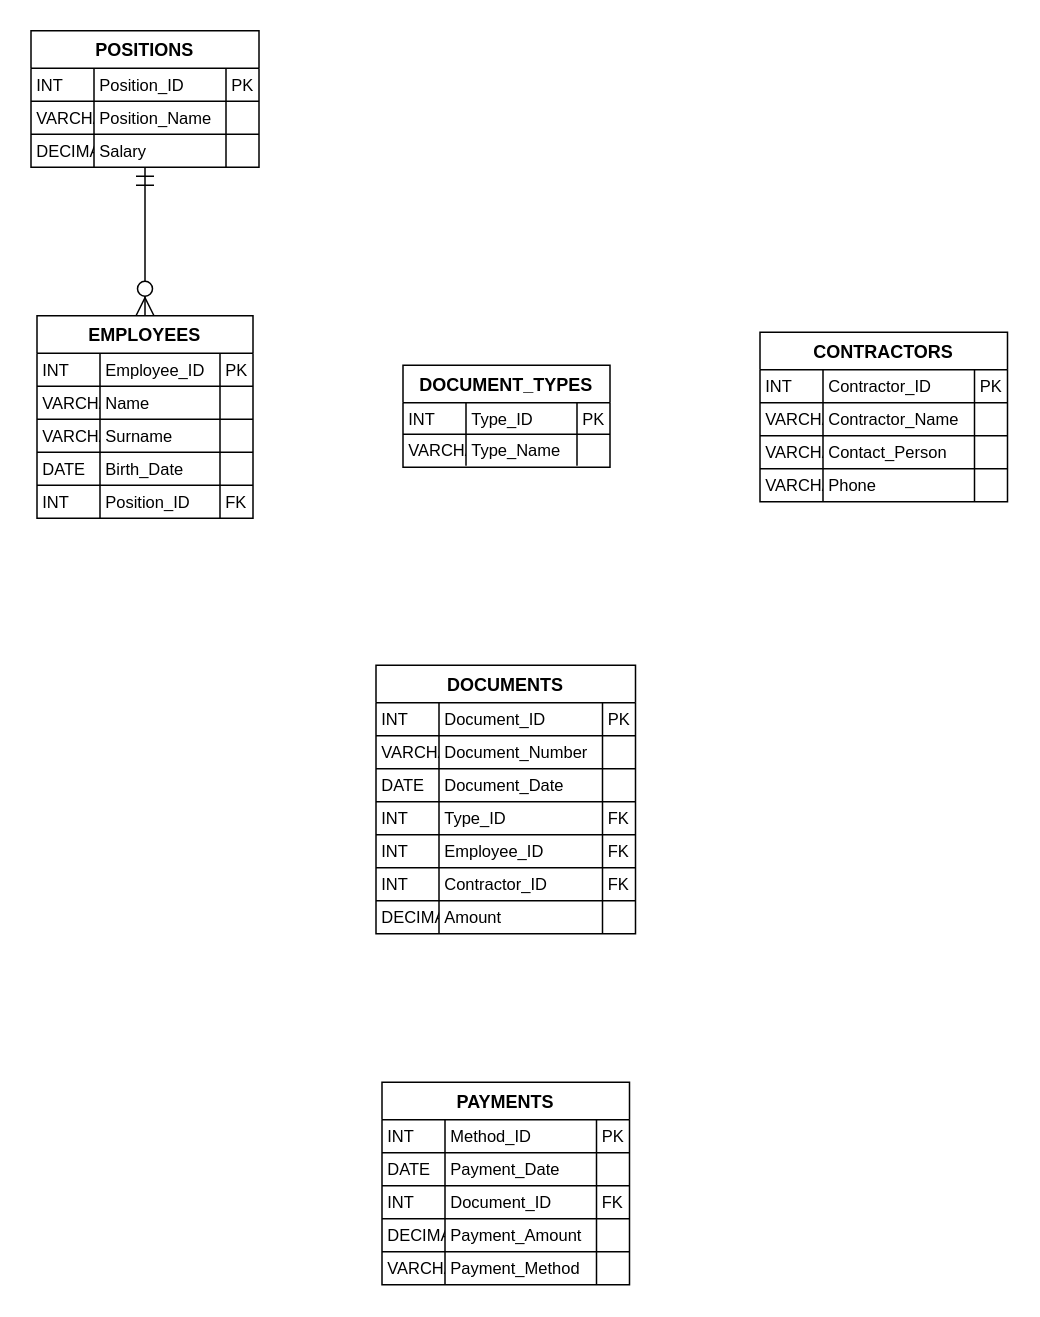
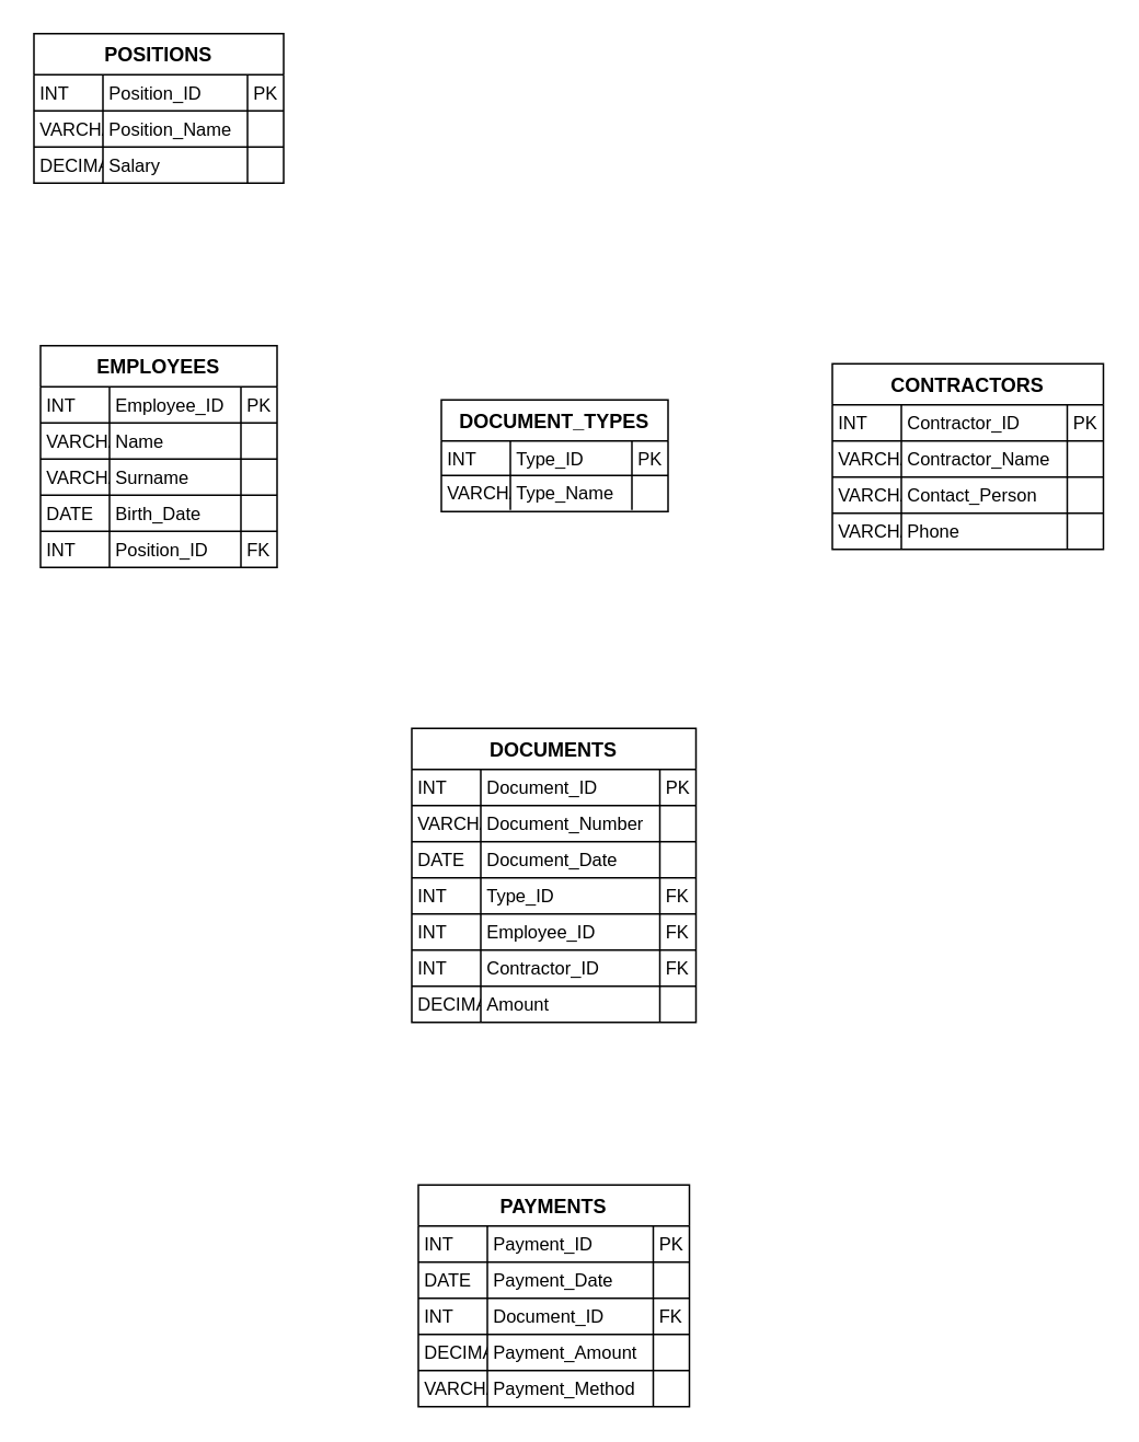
- <mxCell id="112" value="" style="curved=1;startArrow=ERmandOne;startSize=10;;endArrow=ERzeroToMany;endSize=10;;exitX=0.5;exitY=1;entryX=0.5;entryY=0;rounded=0;" parent="1" source="23" target="2" edge="1"><mxGeometry relative="1" as="geometry"><Array as="points" /></mxGeometry></mxCell>
- <mxCell id="94" value="Method_ID" style="shape=partialRectangle;connectable=0;fillColor=none;top=0;left=0;bottom=0;right=0;align=left;spacingLeft=2;overflow=hidden;fontSize=11;" parent="92" vertex="1"><mxGeometry x="42" width="101" height="22" as="geometry"><mxRectangle width="101" height="22" as="alternateBounds" /></mxGeometry></mxCell>
+ <mxCell id="94" value="Payment_ID" style="shape=partialRectangle;connectable=0;fillColor=none;top=0;left=0;bottom=0;right=0;align=left;spacingLeft=2;overflow=hidden;fontSize=11;" parent="92" vertex="1"><mxGeometry x="42" width="101" height="22" as="geometry"><mxRectangle width="101" height="22" as="alternateBounds" /></mxGeometry></mxCell>
